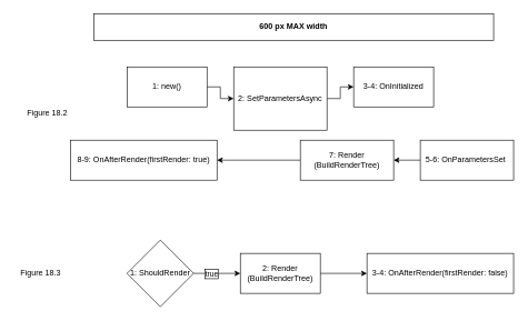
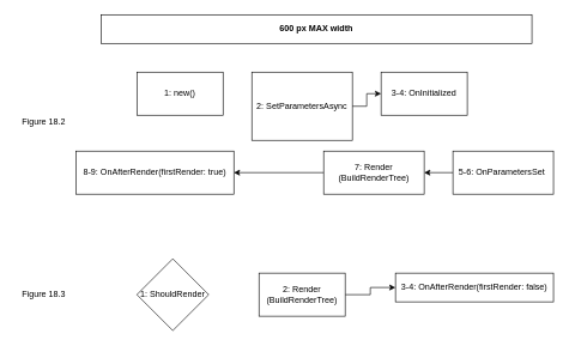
- <mxCell id="16" style="edgeStyle=orthogonalEdgeStyle;rounded=0;orthogonalLoop=1;jettySize=auto;html=1;" parent="1" source="17" target="9" edge="1"><mxGeometry relative="1" as="geometry" /></mxCell>
- <mxCell id="19" value="Figure 18.2" style="text;html=1;align=center;verticalAlign=middle;resizable=0;points=[];autosize=1;fontSize=12;" vertex="1" parent="1"><mxGeometry x="30" y="160" width="80" height="20" as="geometry" /></mxCell>
+ <mxCell id="19" value="Figure 18.2" style="text;html=1;align=center;verticalAlign=middle;resizable=0;points=[];autosize=1;fontSize=12;" vertex="1" parent="1"><mxGeometry x="20" y="160" width="80" height="20" as="geometry" /></mxCell>
- <mxCell id="2" value="" style="edgeStyle=orthogonalEdgeStyle;rounded=0;orthogonalLoop=1;jettySize=auto;html=1;" parent="1" source="4" target="6" edge="1"><mxGeometry relative="1" as="geometry" /></mxCell>
- <mxCell id="3" value="true" style="edgeLabel;html=1;align=center;verticalAlign=middle;resizable=0;points=[];labelBorderColor=#000000;" parent="2" vertex="1" connectable="0"><mxGeometry x="-0.26" relative="1" as="geometry"><mxPoint as="offset" /></mxGeometry></mxCell>
- <mxCell id="7" value="3-4: OnAfterRender(firstRender: false)" style="whiteSpace=wrap;html=1;rounded=0;" parent="1" vertex="1"><mxGeometry x="550" y="380" width="220" height="60" as="geometry" /></mxCell>
+ <mxCell id="7" value="3-4: OnAfterRender(firstRender: false)" style="whiteSpace=wrap;html=1;rounded=0;" parent="1" vertex="1"><mxGeometry x="550" y="380" width="220" height="40" as="geometry" /></mxCell>
